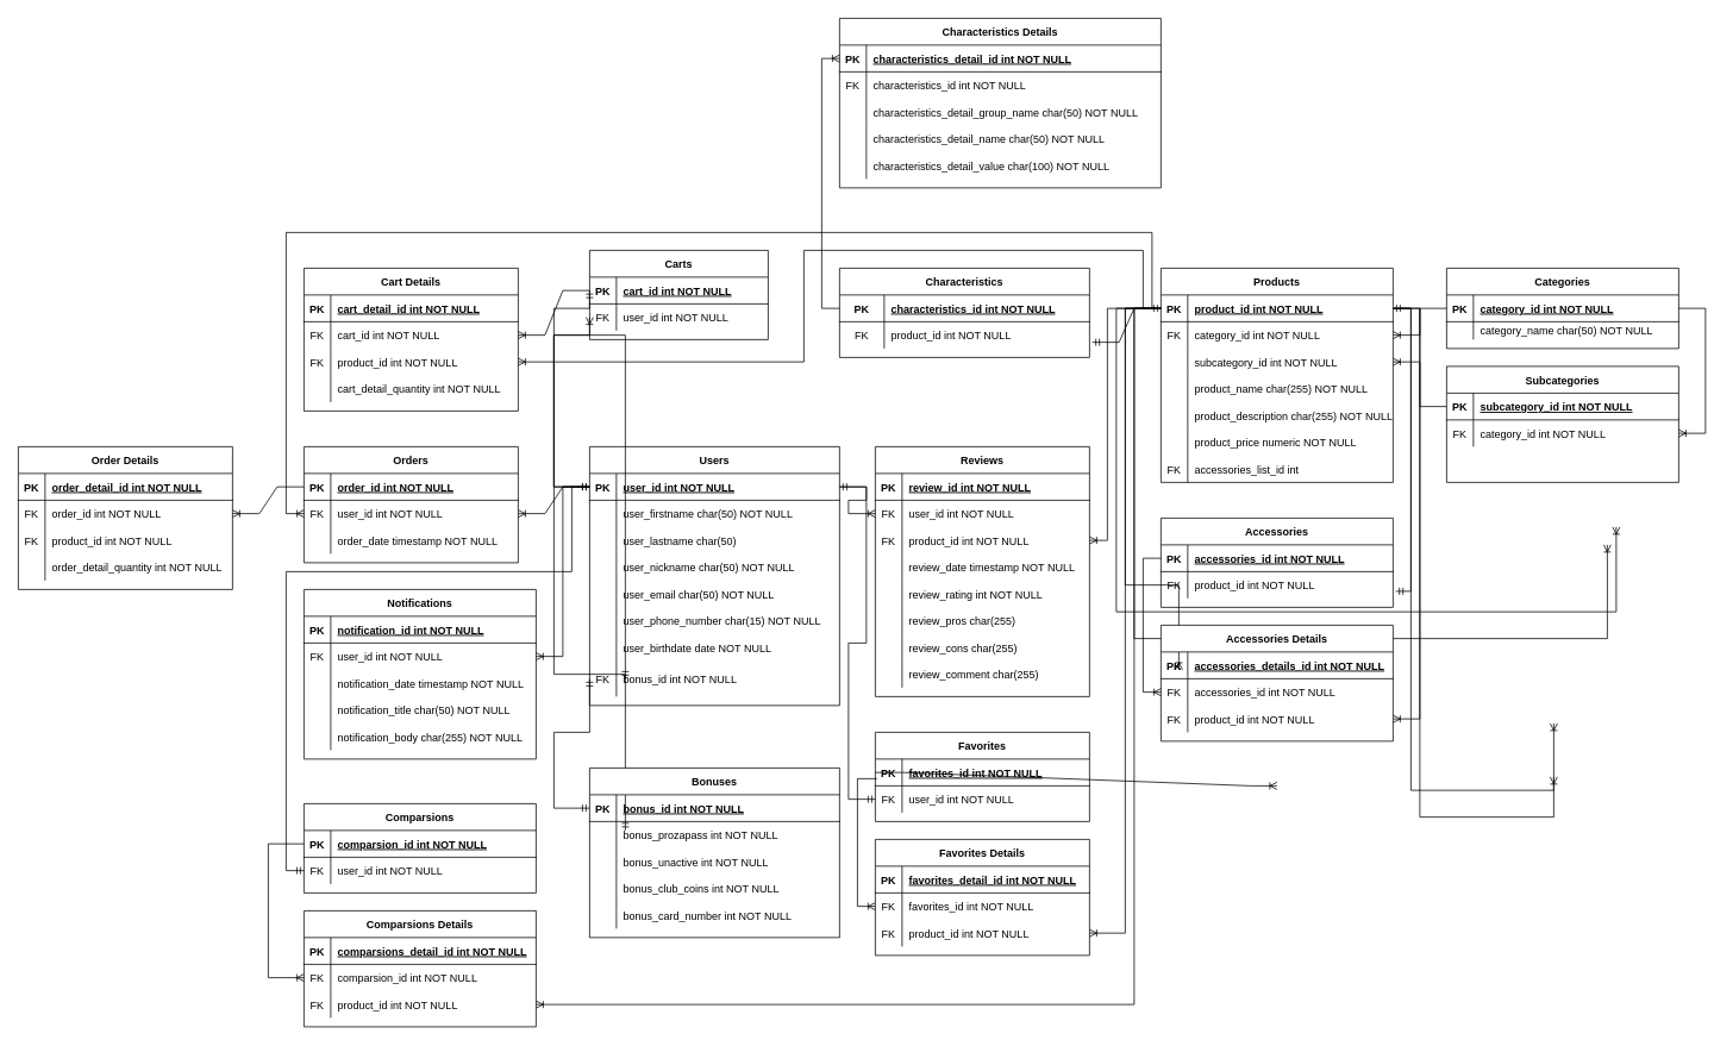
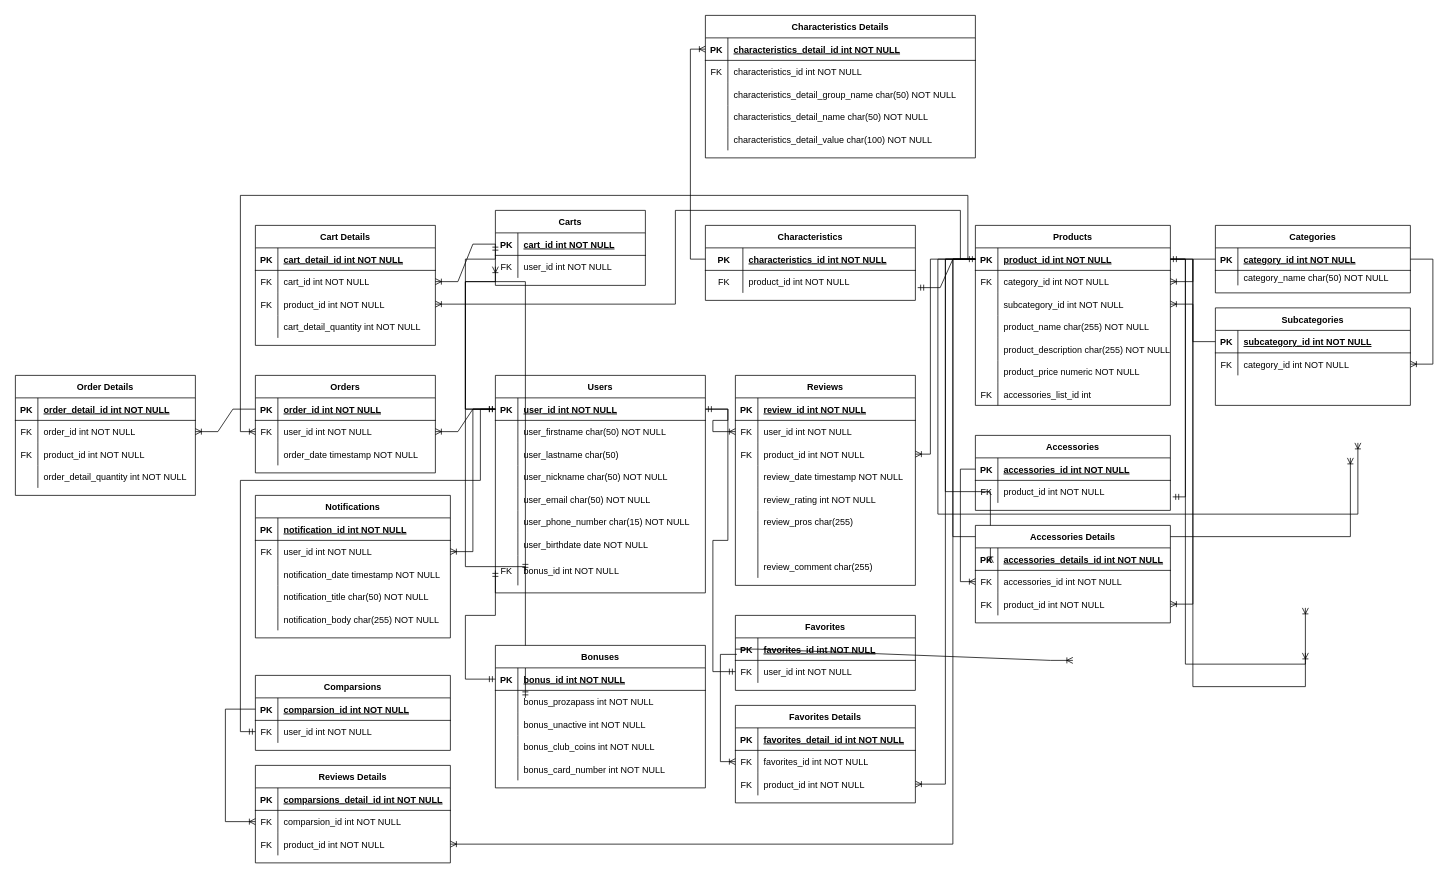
- <mxCell id="72" value="review_cons char(255)" style="shape=partialRectangle;connectable=0;fillColor=none;top=0;left=0;bottom=0;right=0;align=left;spacingLeft=6;overflow=hidden;" vertex="1" parent="70"><mxGeometry x="30" width="210" height="30" as="geometry"><mxRectangle width="210" height="30" as="alternateBounds" /></mxGeometry></mxCell>
- <mxCell id="258" value="Comparsions Details" style="shape=table;startSize=30;container=1;collapsible=1;childLayout=tableLayout;fixedRows=1;rowLines=0;fontStyle=1;align=center;resizeLast=1;" vertex="1" parent="1"><mxGeometry x="340" y="1020" width="260" height="130" as="geometry" /></mxCell>
+ <mxCell id="258" value="Reviews Details" style="shape=table;startSize=30;container=1;collapsible=1;childLayout=tableLayout;fixedRows=1;rowLines=0;fontStyle=1;align=center;resizeLast=1;" vertex="1" parent="1"><mxGeometry x="340" y="1020" width="260" height="130" as="geometry" /></mxCell>
